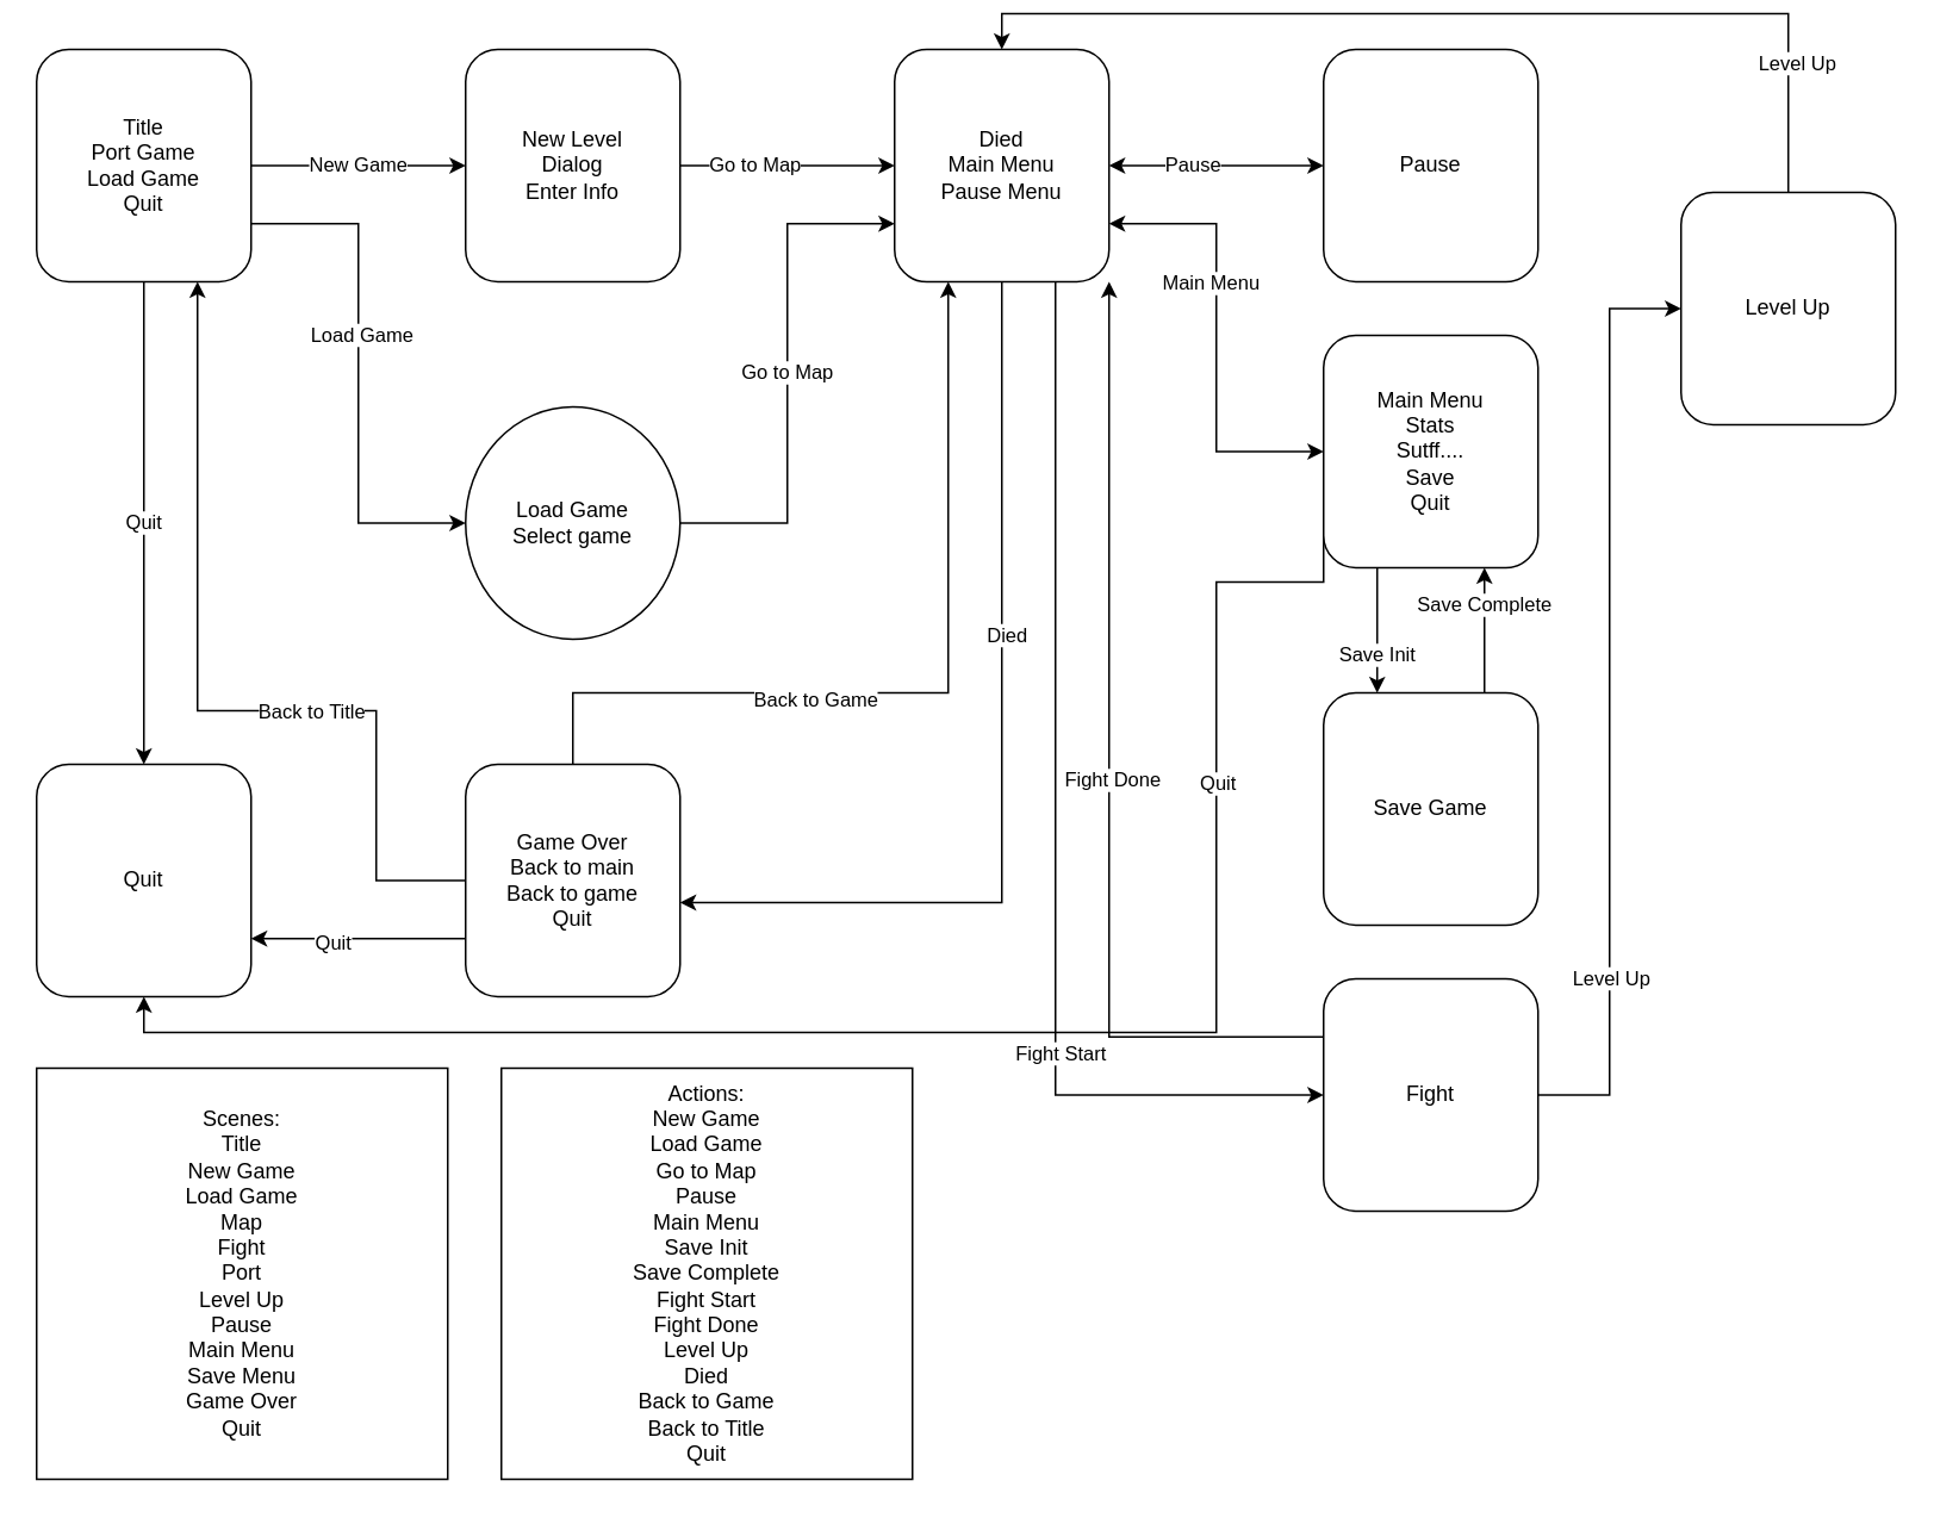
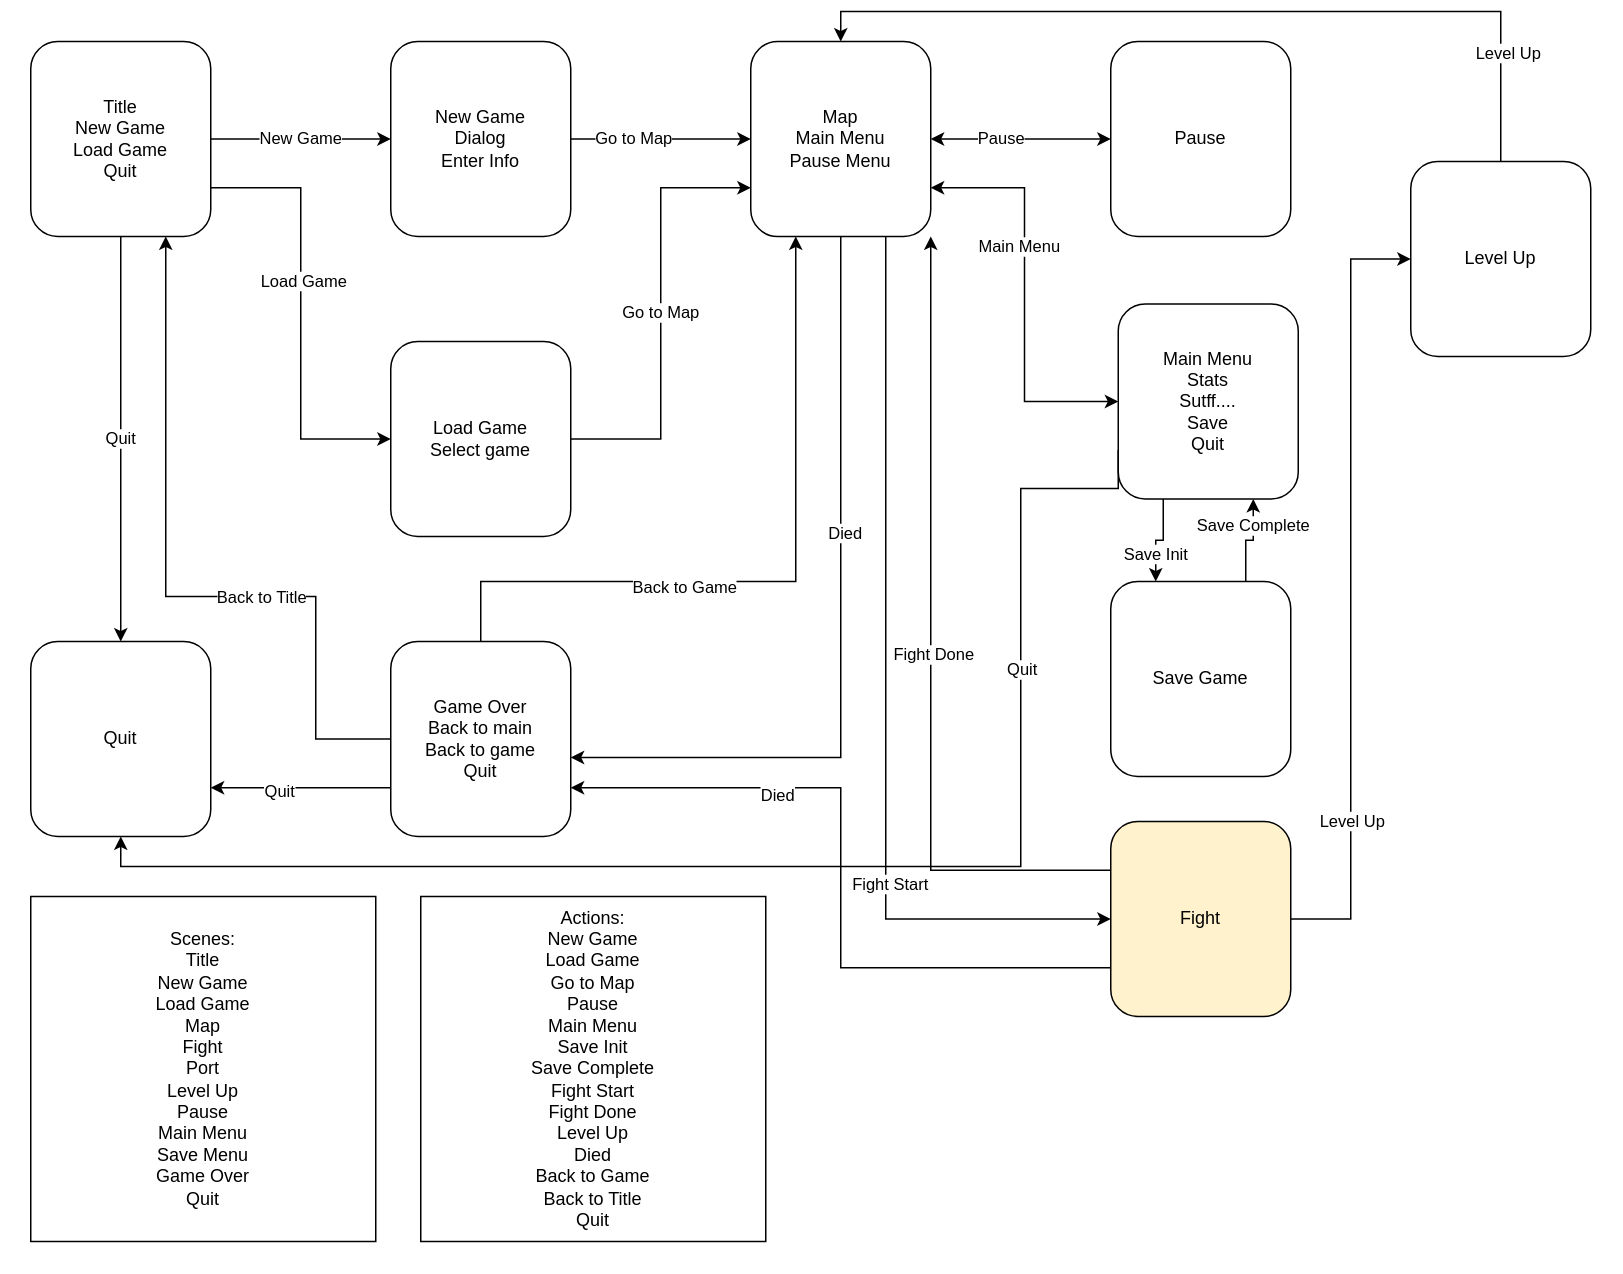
- <mxCell id="6" value="Title&lt;br&gt;Port Game&lt;br&gt;Load Game&lt;br&gt;Quit" style="rounded=1;whiteSpace=wrap;html=1;" vertex="1" parent="1"><mxGeometry x="20" y="20" width="120" height="130" as="geometry" /></mxCell>
+ <mxCell id="6" value="Title&lt;br&gt;New Game&lt;br&gt;Load Game&lt;br&gt;Quit" style="rounded=1;whiteSpace=wrap;html=1;" vertex="1" parent="1"><mxGeometry x="20" y="20" width="120" height="130" as="geometry" /></mxCell>
- <mxCell id="9" value="New Level&lt;br&gt;Dialog&lt;br&gt;Enter Info" style="rounded=1;whiteSpace=wrap;html=1;" vertex="1" parent="1"><mxGeometry x="260" y="20" width="120" height="130" as="geometry" /></mxCell>
+ <mxCell id="9" value="New Game&lt;br&gt;Dialog&lt;br&gt;Enter Info" style="rounded=1;whiteSpace=wrap;html=1;" vertex="1" parent="1"><mxGeometry x="260" y="20" width="120" height="130" as="geometry" /></mxCell>
- <mxCell id="20" value="Died&lt;br&gt;Main Menu&lt;br&gt;Pause Menu" style="rounded=1;whiteSpace=wrap;html=1;" vertex="1" parent="1"><mxGeometry x="500" y="20" width="120" height="130" as="geometry" /></mxCell>
+ <mxCell id="20" value="Map&lt;br&gt;Main Menu&lt;br&gt;Pause Menu" style="rounded=1;whiteSpace=wrap;html=1;" vertex="1" parent="1"><mxGeometry x="500" y="20" width="120" height="130" as="geometry" /></mxCell>
- <mxCell id="25" value="Main Menu&lt;br&gt;Stats&lt;br&gt;Sutff....&lt;br&gt;Save&lt;br&gt;Quit" style="rounded=1;whiteSpace=wrap;html=1;" vertex="1" parent="1"><mxGeometry x="740" y="180" width="120" height="130" as="geometry" /></mxCell>
+ <mxCell id="25" value="Main Menu&lt;br&gt;Stats&lt;br&gt;Sutff....&lt;br&gt;Save&lt;br&gt;Quit" style="rounded=1;whiteSpace=wrap;html=1;" vertex="1" parent="1"><mxGeometry x="745" y="195" width="120" height="130" as="geometry" /></mxCell>
- <mxCell id="11" value="Load Game&lt;br&gt;Select game" style="ellipse;whiteSpace=wrap;html=1;" vertex="1" parent="1"><mxGeometry x="260" y="220" width="120" height="130" as="geometry" /></mxCell>
+ <mxCell id="11" value="Load Game&lt;br&gt;Select game" style="rounded=1;whiteSpace=wrap;html=1;" vertex="1" parent="1"><mxGeometry x="260" y="220" width="120" height="130" as="geometry" /></mxCell>
- <mxCell id="44" value="Fight" style="rounded=1;whiteSpace=wrap;html=1;" vertex="1" parent="1"><mxGeometry x="740" y="540" width="120" height="130" as="geometry" /></mxCell>
+ <mxCell id="44" value="Fight" style="rounded=1;whiteSpace=wrap;html=1;fillColor=#fff2cc;" vertex="1" parent="1"><mxGeometry x="740" y="540" width="120" height="130" as="geometry" /></mxCell>
+ <mxCell id="40" style="edgeStyle=orthogonalEdgeStyle;rounded=0;orthogonalLoop=1;jettySize=auto;html=1;exitX=0;exitY=0.75;exitDx=0;exitDy=0;entryX=1;entryY=0.75;entryDx=0;entryDy=0;startArrow=none;startFill=0;endArrow=classic;endFill=1;" edge="1" parent="1" source="44" target="34"><mxGeometry relative="1" as="geometry" /></mxCell>
+ <mxCell id="41" value="Died" style="edgeLabel;html=1;align=center;verticalAlign=middle;resizable=0;points=[];" vertex="1" connectable="0" parent="40"><mxGeometry x="0.43" y="5" relative="1" as="geometry"><mxPoint as="offset" /></mxGeometry></mxCell>
